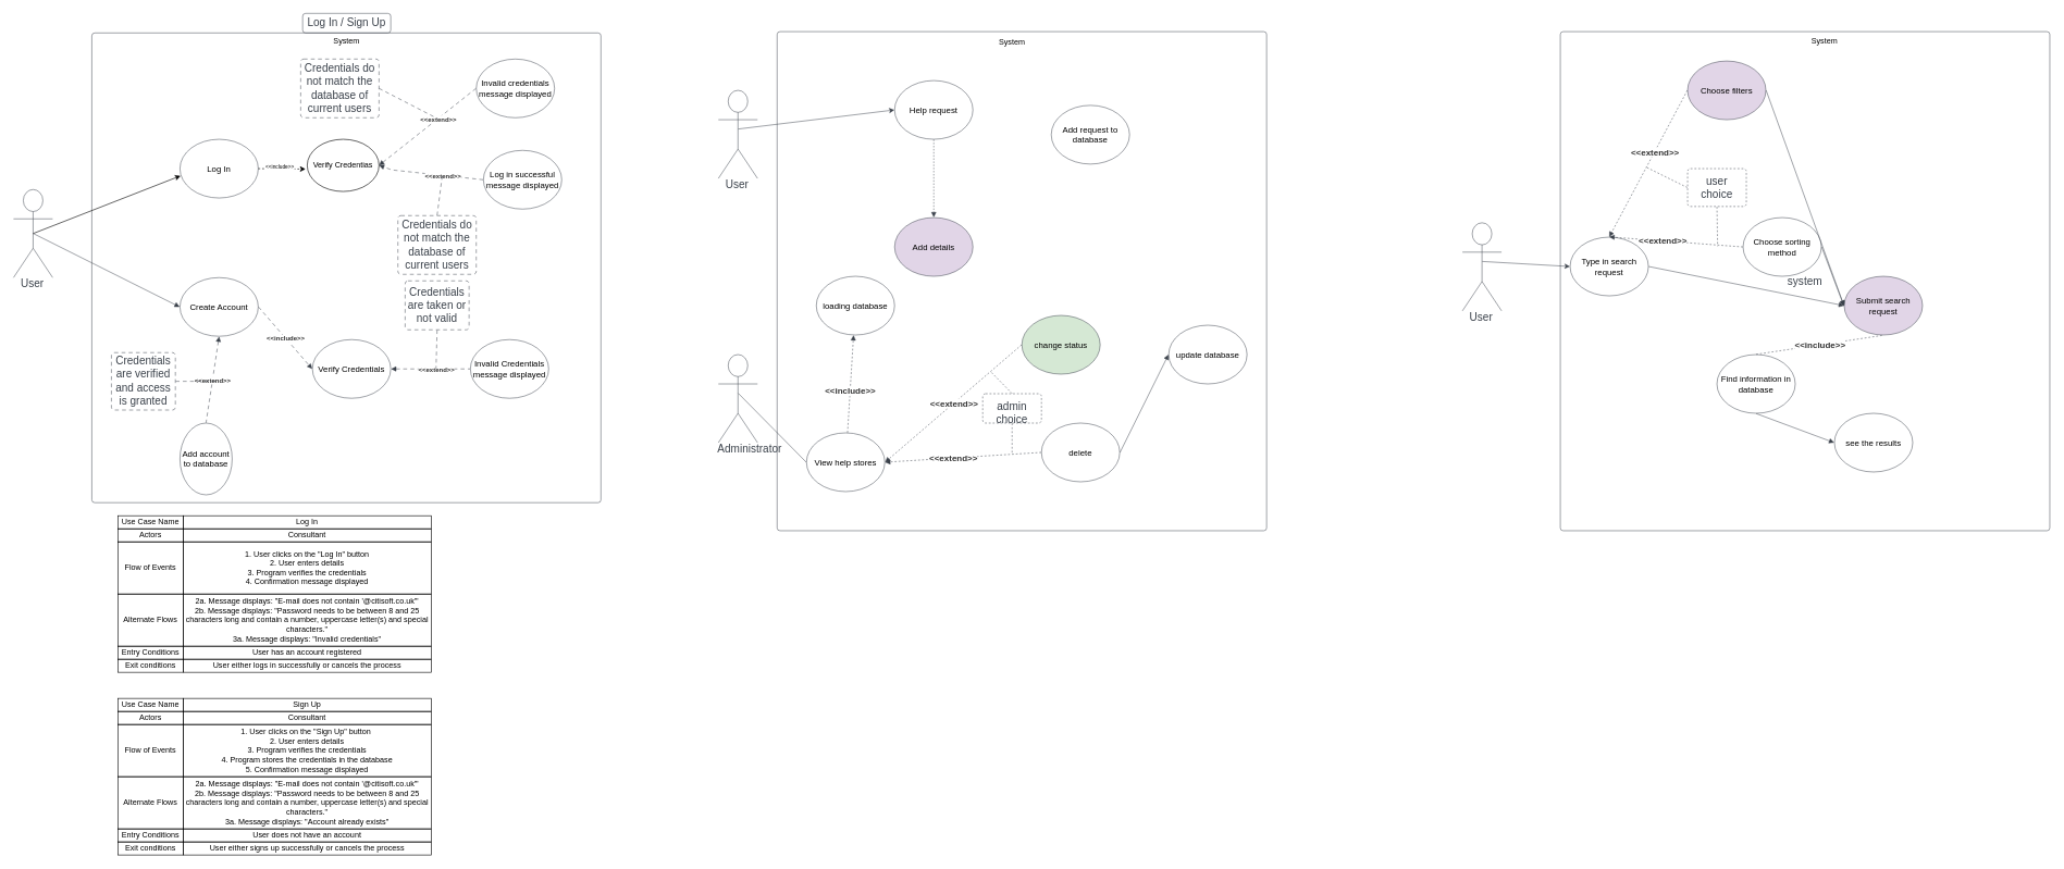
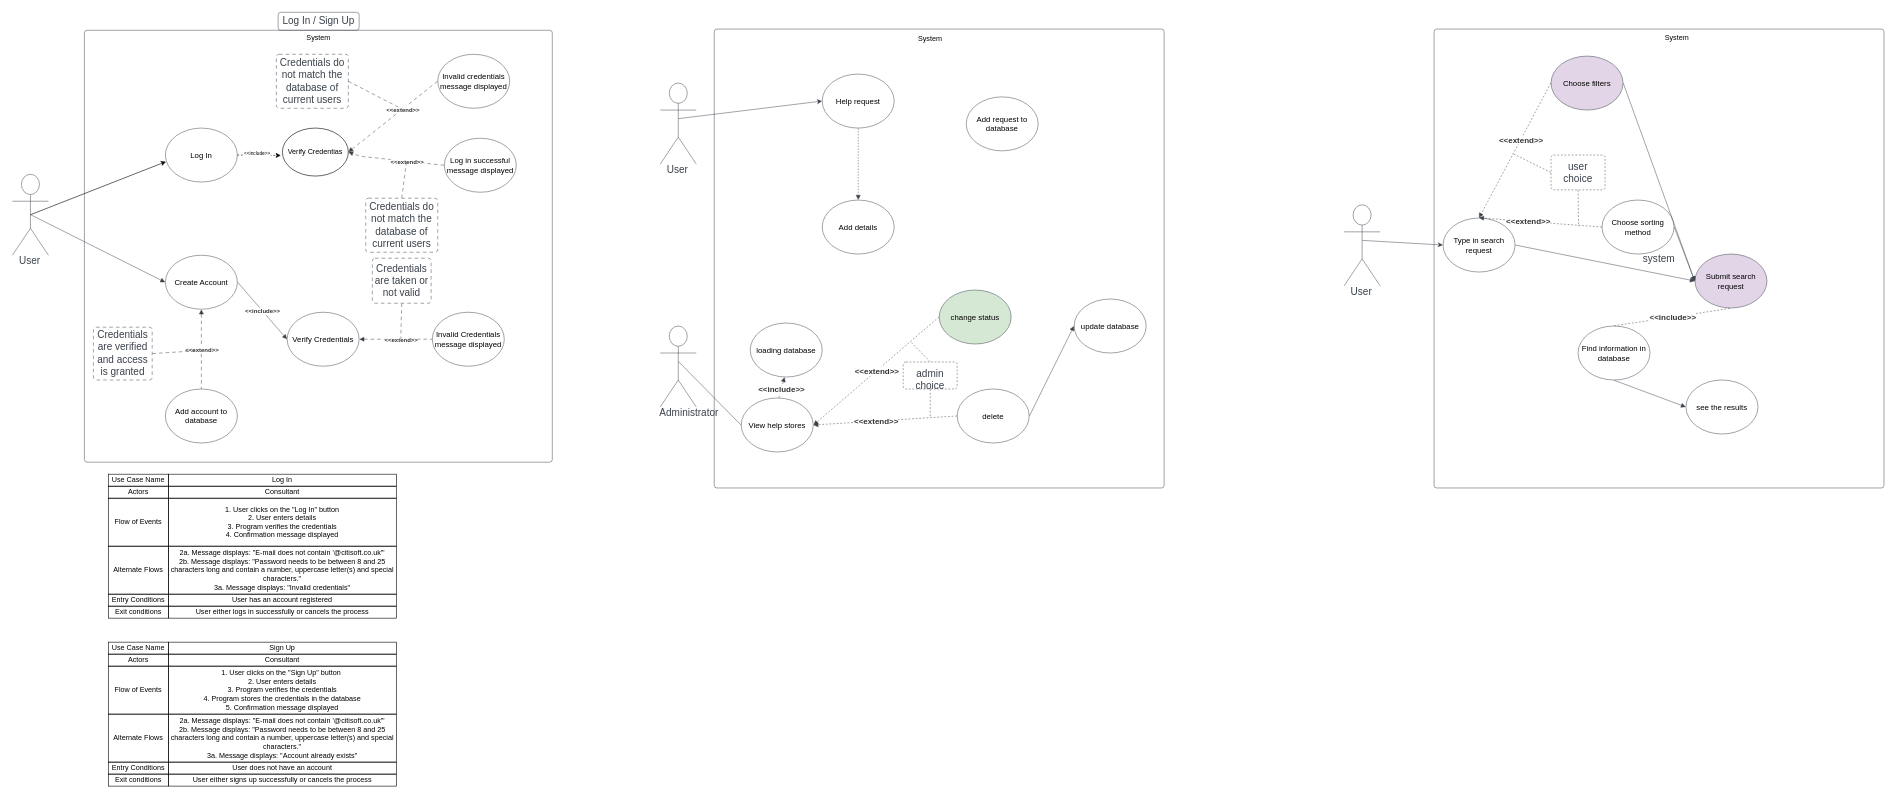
- <mxCell id="42" value="Add details" style="html=1;overflow=block;blockSpacing=1;whiteSpace=wrap;ellipse;fontSize=13;spacing=3.8;strokeColor=#3a414a;strokeOpacity=100;rounded=1;absoluteArcSize=1;arcSize=9;strokeWidth=0.8;lucidId=4vGFCigN5jJ.;fillColor=#e1d5e7;" parent="1" vertex="1"><mxGeometry x="1370" y="333" width="120" height="90" as="geometry" /></mxCell>
+ <mxCell id="42" value="Add details" style="html=1;overflow=block;blockSpacing=1;whiteSpace=wrap;ellipse;fontSize=13;spacing=3.8;strokeColor=#3a414a;strokeOpacity=100;rounded=1;absoluteArcSize=1;arcSize=9;strokeWidth=0.8;lucidId=4vGFCigN5jJ.;" parent="1" vertex="1"><mxGeometry x="1370" y="333" width="120" height="90" as="geometry" /></mxCell>
- <mxCell id="47" value="loading database" style="html=1;overflow=block;blockSpacing=1;whiteSpace=wrap;ellipse;fontSize=13;spacing=3.8;strokeColor=#3a414a;strokeOpacity=100;rounded=1;absoluteArcSize=1;arcSize=9;strokeWidth=0.8;lucidId=fMGF3glqqR0~;" parent="1" vertex="1"><mxGeometry x="1250" y="423" width="120" height="90" as="geometry" /></mxCell>
+ <mxCell id="47" value="loading database" style="html=1;overflow=block;blockSpacing=1;whiteSpace=wrap;ellipse;fontSize=13;spacing=3.8;strokeColor=#3a414a;strokeOpacity=100;rounded=1;absoluteArcSize=1;arcSize=9;strokeWidth=0.8;lucidId=fMGF3glqqR0~;" parent="1" vertex="1"><mxGeometry x="1250" y="538" width="120" height="90" as="geometry" /></mxCell>
- <mxCell id="7" value="" style="html=1;jettySize=18;whiteSpace=wrap;fontSize=13;strokeColor=#3a414a;strokeOpacity=100;dashed=1;fixDash=1;dashPattern=6 5;strokeWidth=0.8;rounded=0;startArrow=none;endArrow=block;endFill=1;exitX=1.003;exitY=0.5;exitPerimeter=0;entryX=-0.003;entryY=0.5;entryPerimeter=0;lucidId=L~mCyPB0vYqP;" parent="2" source="6" target="3" edge="1"><mxGeometry width="100" height="100" relative="1" as="geometry"><Array as="points" /></mxGeometry></mxCell>
+ <mxCell id="7" value="" style="html=1;jettySize=18;whiteSpace=wrap;fontSize=13;strokeColor=#3a414a;strokeOpacity=100;dashed=0;fixDash=1;dashPattern=6 5;strokeWidth=0.8;rounded=0;startArrow=none;endArrow=block;endFill=1;exitX=1.003;exitY=0.5;exitPerimeter=0;entryX=-0.003;entryY=0.5;entryPerimeter=0;lucidId=L~mCyPB0vYqP;" parent="2" source="6" target="3" edge="1"><mxGeometry width="100" height="100" relative="1" as="geometry"><Array as="points" /></mxGeometry></mxCell>
- <mxCell id="5" value="Credentials are verified and access is granted" style="html=1;overflow=block;blockSpacing=1;whiteSpace=wrap;fontSize=16.7;fontColor=#3a414a;spacing=3.8;strokeColor=#3a414a;strokeOpacity=100;fillOpacity=0;rounded=1;absoluteArcSize=1;arcSize=9;fillColor=#000000;dashed=1;fixDash=1;dashPattern=6 5;strokeWidth=0.8;lucidId=aknCfjZeRp22;" parent="2" vertex="1"><mxGeometry x="30" y="490" width="98" height="88" as="geometry" /></mxCell>
+ <mxCell id="5" value="Credentials are verified and access is granted" style="html=1;overflow=block;blockSpacing=1;whiteSpace=wrap;fontSize=16.7;fontColor=#3a414a;spacing=3.8;strokeColor=#3a414a;strokeOpacity=100;fillOpacity=0;rounded=1;absoluteArcSize=1;arcSize=9;fillColor=#000000;dashed=1;fixDash=1;dashPattern=6 5;strokeWidth=0.8;lucidId=aknCfjZeRp22;" parent="2" vertex="1"><mxGeometry x="15" y="495" width="98" height="88" as="geometry" /></mxCell>
- <mxCell id="4" value="Add account to database" style="html=1;overflow=block;blockSpacing=1;whiteSpace=wrap;ellipse;fontSize=13;spacing=3.8;strokeColor=#3a414a;strokeOpacity=100;rounded=1;absoluteArcSize=1;arcSize=9;strokeWidth=0.8;lucidId=IbnCg7UF-l9G;" parent="2" vertex="1"><mxGeometry x="135" y="598" width="80" height="110" as="geometry" /></mxCell>
+ <mxCell id="4" value="Add account to database" style="html=1;overflow=block;blockSpacing=1;whiteSpace=wrap;ellipse;fontSize=13;spacing=3.8;strokeColor=#3a414a;strokeOpacity=100;rounded=1;absoluteArcSize=1;arcSize=9;strokeWidth=0.8;lucidId=IbnCg7UF-l9G;" parent="2" vertex="1"><mxGeometry x="135" y="598" width="120" height="90" as="geometry" /></mxCell>
